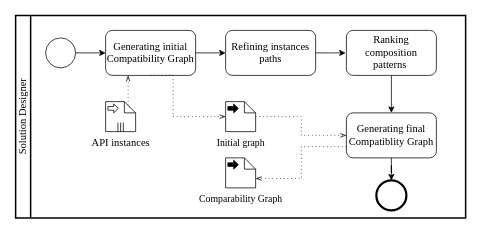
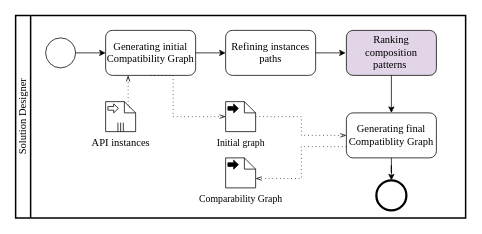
- <mxCell id="8" value="&lt;font style=&quot;font-size: 14px;&quot;&gt;Ranking composition patterns&amp;nbsp;&lt;/font&gt;" style="rounded=1;whiteSpace=wrap;html=1;fontFamily=Garamond;" parent="2" vertex="1"><mxGeometry x="441" y="20" width="120" height="60" as="geometry" /></mxCell>
+ <mxCell id="8" value="&lt;font style=&quot;font-size: 14px;&quot;&gt;Ranking composition patterns&amp;nbsp;&lt;/font&gt;" style="rounded=1;whiteSpace=wrap;html=1;fontFamily=Garamond;fillColor=#e1d5e7;" parent="2" vertex="1"><mxGeometry x="441" y="20" width="120" height="60" as="geometry" /></mxCell>
